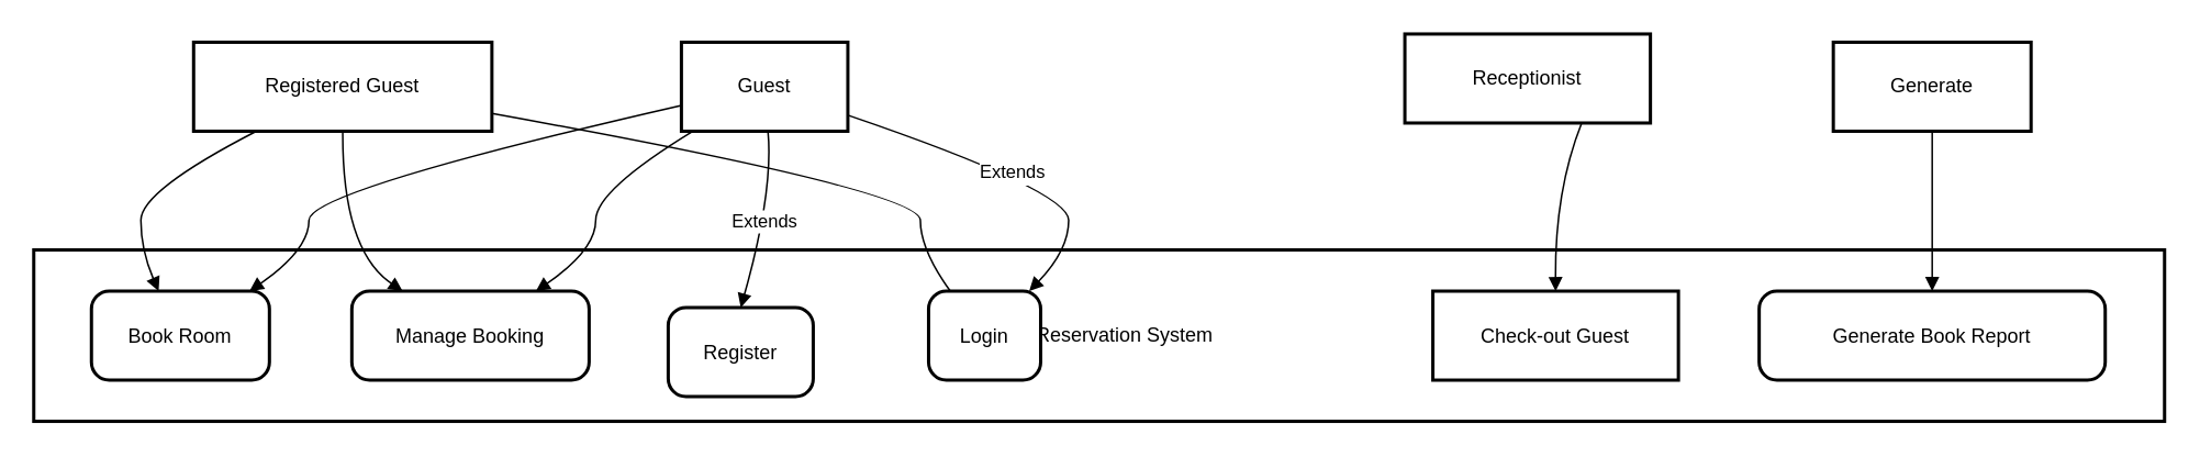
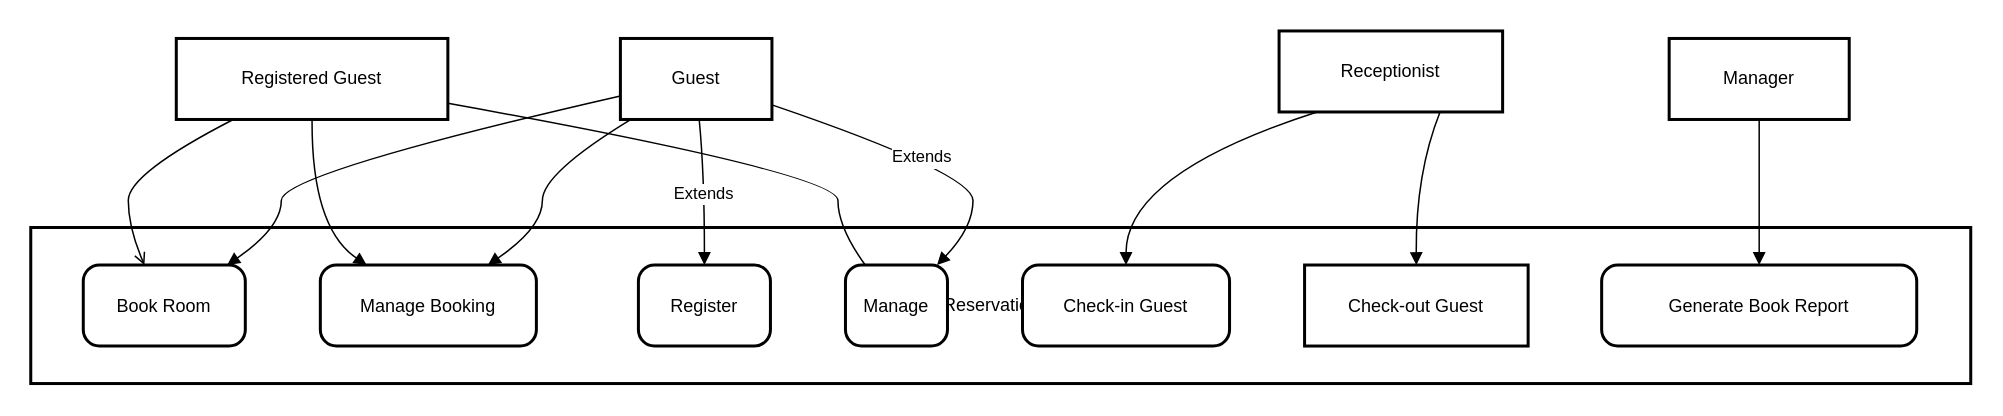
- <mxCell id="12" value="Generate" style="whiteSpace=wrap;strokeWidth=2;" vertex="1" parent="1"><mxGeometry x="1112" y="25" width="120" height="54" as="geometry" /></mxCell>
+ <mxCell id="12" value="Manager" style="whiteSpace=wrap;strokeWidth=2;" vertex="1" parent="1"><mxGeometry x="1112" y="25" width="120" height="54" as="geometry" /></mxCell>
+ <mxCell id="21" value="" style="curved=1;startArrow=none;endArrow=block;exitX=0.17;exitY=1;entryX=0.5;entryY=0.01;rounded=0;" edge="1" parent="1" source="9" target="10"><mxGeometry relative="1" as="geometry"><Array as="points"><mxPoint x="750" y="115" /></Array></mxGeometry></mxCell>
- <mxCell id="18" value="" style="curved=1;startArrow=none;endArrow=block;exitX=0.21;exitY=1;entryX=0.38;entryY=0.01;rounded=0;" edge="1" parent="1" source="8" target="4"><mxGeometry relative="1" as="geometry"><Array as="points"><mxPoint x="85" y="115" /><mxPoint x="85" y="151" /></Array></mxGeometry></mxCell>
+ <mxCell id="18" value="" style="curved=1;startArrow=none;endArrow=open;exitX=0.21;exitY=1;entryX=0.38;entryY=0.01;rounded=0;" edge="1" parent="1" source="8" target="4"><mxGeometry relative="1" as="geometry"><Array as="points"><mxPoint x="85" y="115" /><mxPoint x="85" y="151" /></Array></mxGeometry></mxCell>
+ <mxCell id="10" value="Check-in Guest" style="rounded=1;arcSize=20;strokeWidth=2" vertex="1" parent="1"><mxGeometry x="681" y="176" width="138" height="54" as="geometry" /></mxCell>
- <mxCell id="7" value="Login" style="rounded=1;arcSize=20;strokeWidth=2" vertex="1" parent="1"><mxGeometry x="563" y="176" width="68" height="54" as="geometry" /></mxCell>
+ <mxCell id="7" value="Manage" style="rounded=1;arcSize=20;strokeWidth=2" vertex="1" parent="1"><mxGeometry x="563" y="176" width="68" height="54" as="geometry" /></mxCell>
- <mxCell id="6" value="Register" style="rounded=1;arcSize=20;strokeWidth=2" vertex="1" parent="1"><mxGeometry x="405" y="186" width="88" height="54" as="geometry" /></mxCell>
+ <mxCell id="6" value="Register" style="rounded=1;arcSize=20;strokeWidth=2" vertex="1" parent="1"><mxGeometry x="425" y="176" width="88" height="54" as="geometry" /></mxCell>
